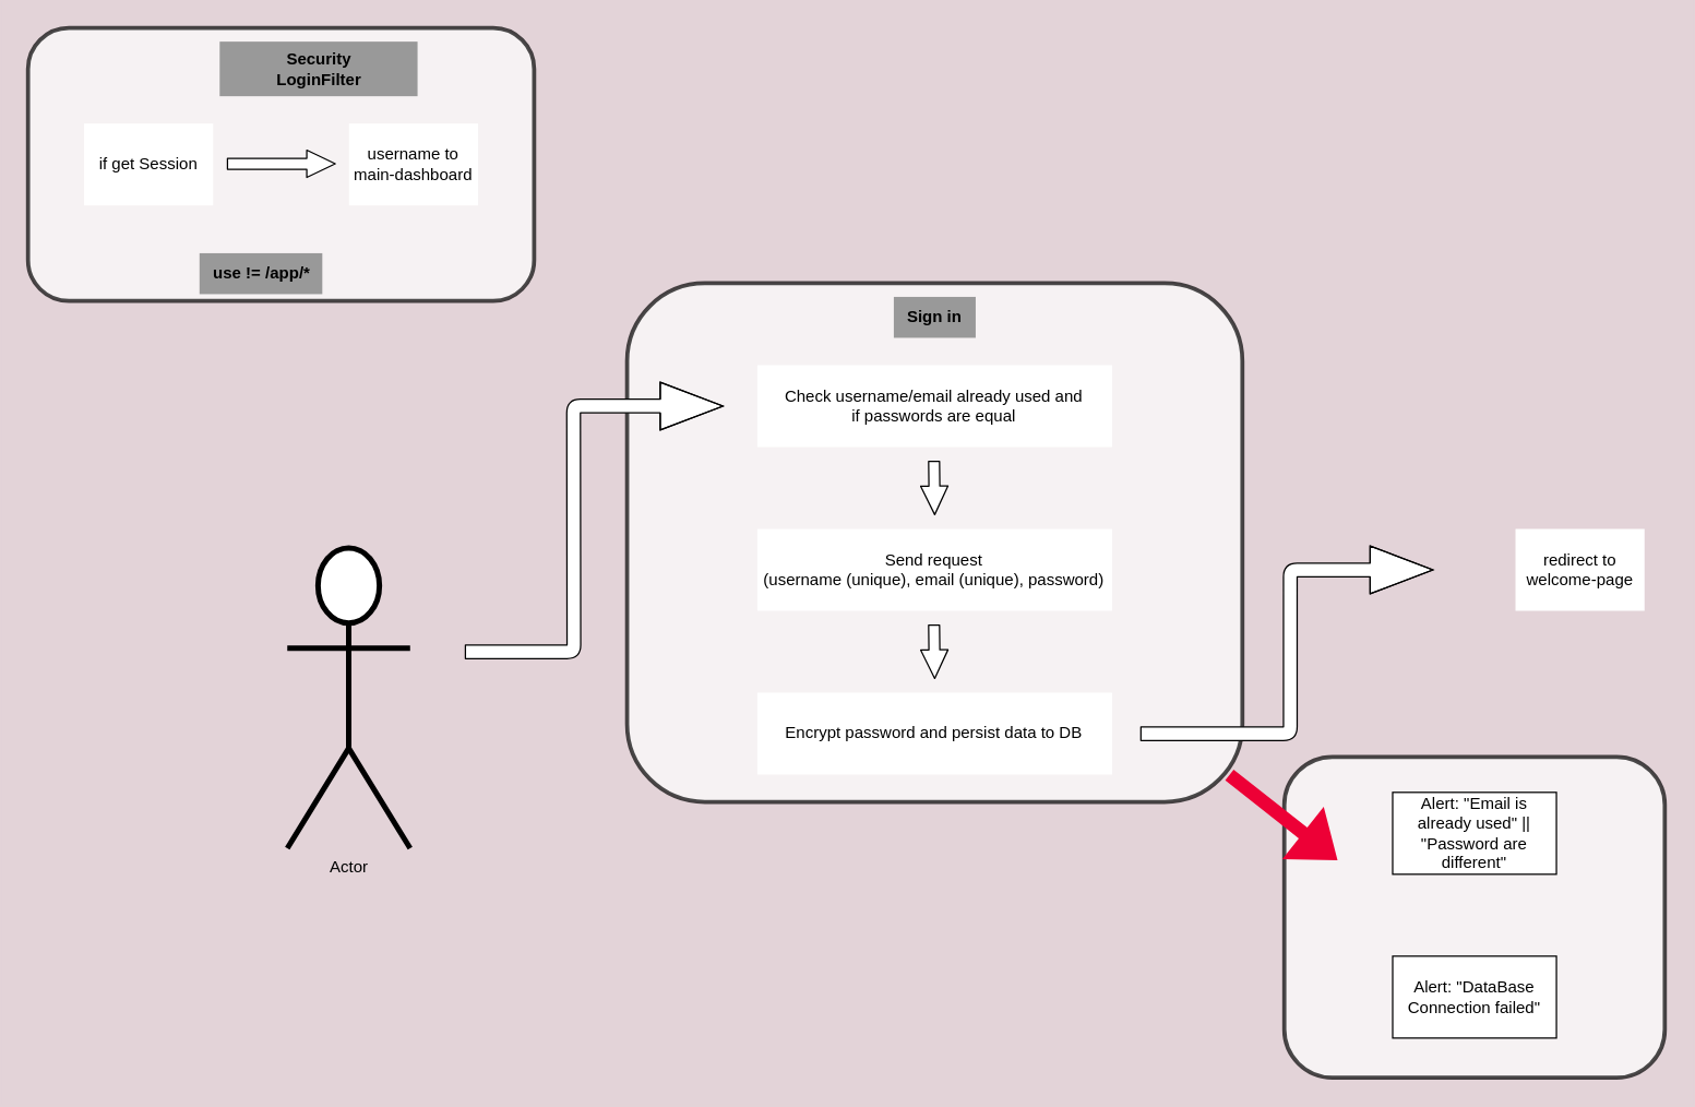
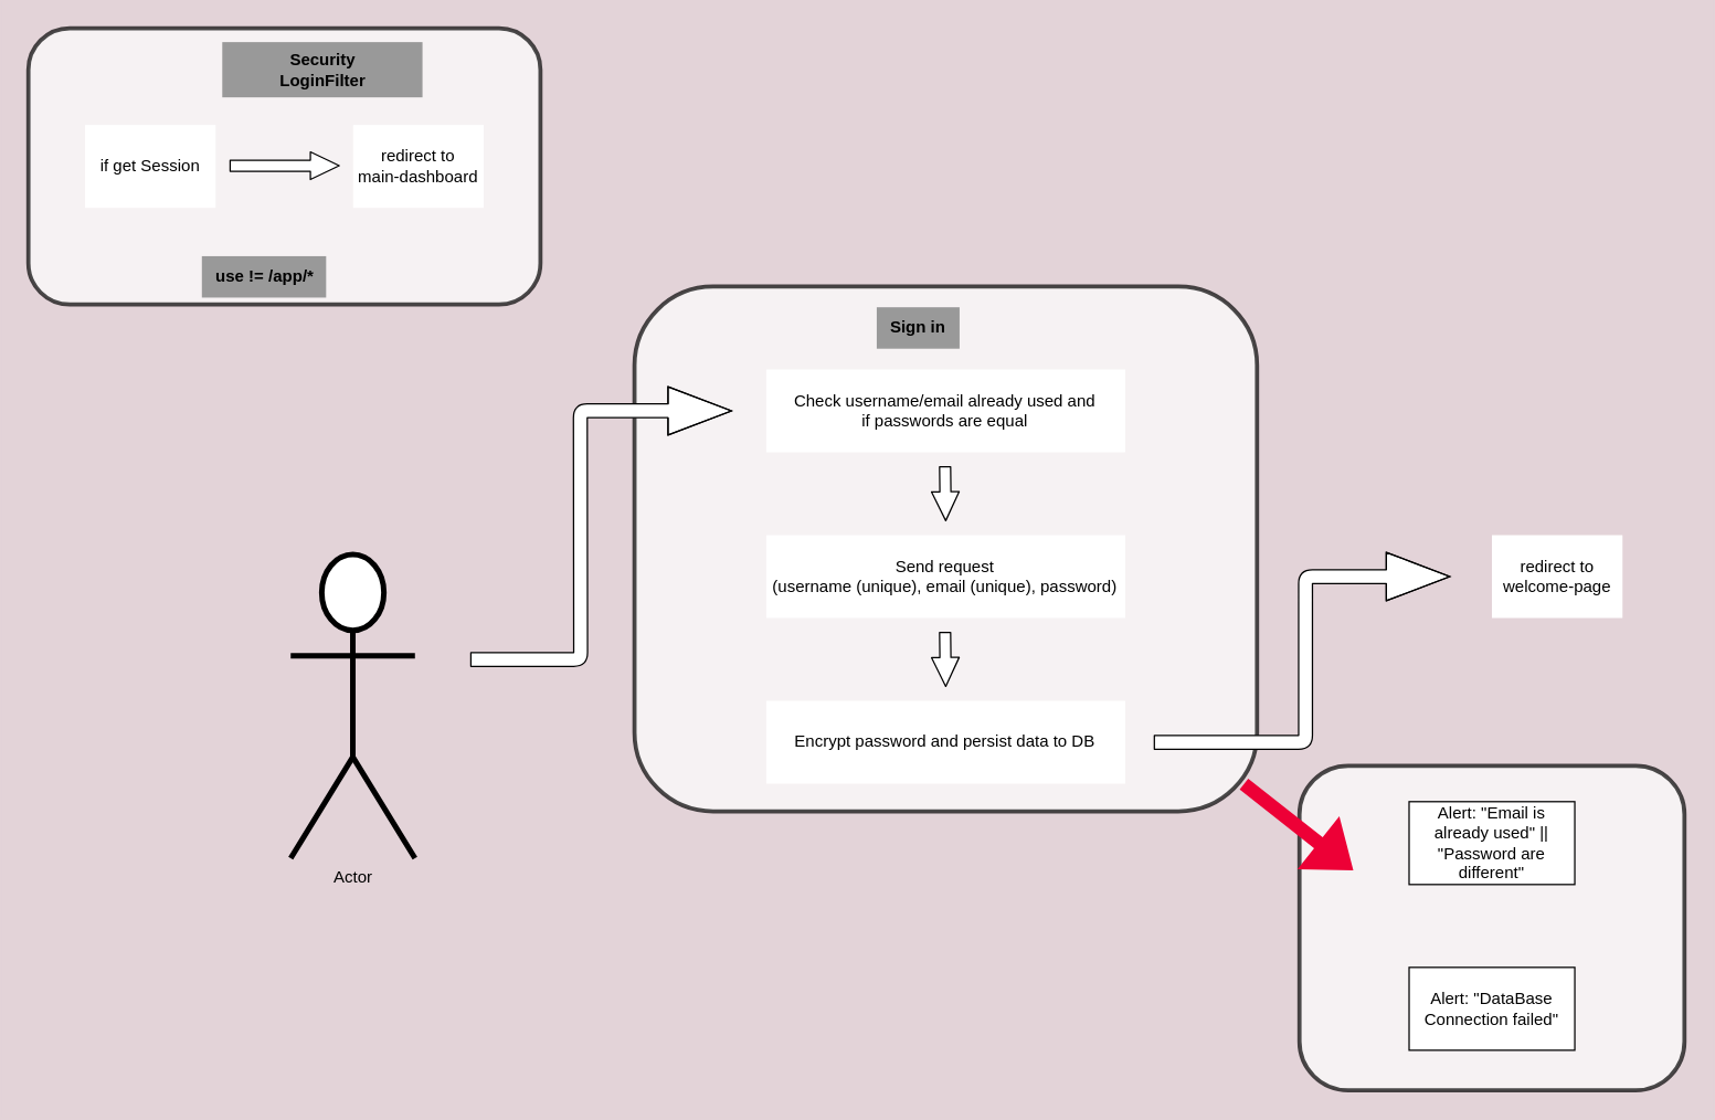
- <mxCell id="14" value="username to&lt;br&gt;main-dashboard" style="rounded=0;whiteSpace=wrap;html=1;strokeColor=none;strokeWidth=4;" parent="1" vertex="1"><mxGeometry x="255.21" y="90" width="94.56" height="60" as="geometry" /></mxCell>
+ <mxCell id="14" value="redirect to&lt;br&gt;main-dashboard" style="rounded=0;whiteSpace=wrap;html=1;strokeColor=none;strokeWidth=4;" parent="1" vertex="1"><mxGeometry x="255.21" y="90" width="94.56" height="60" as="geometry" /></mxCell>
- <mxCell id="9" value="&lt;b&gt;Sign in&lt;br&gt;&lt;/b&gt;" style="text;html=1;align=center;verticalAlign=middle;resizable=0;points=[];autosize=1;strokeColor=none;fillColor=#999999;fontColor=#000000;labelBackgroundColor=none;labelBorderColor=none;" parent="1" vertex="1"><mxGeometry x="654.43" y="217" width="60" height="30" as="geometry" /></mxCell>
+ <mxCell id="9" value="&lt;b&gt;Sign in&lt;br&gt;&lt;/b&gt;" style="text;html=1;align=center;verticalAlign=middle;resizable=0;points=[];autosize=1;strokeColor=none;fillColor=#999999;fontColor=#000000;labelBackgroundColor=none;labelBorderColor=none;" parent="1" vertex="1"><mxGeometry x="634.43" y="222" width="60" height="30" as="geometry" /></mxCell>
- <mxCell id="17" value="redirect to&lt;br&gt;welcome-page" style="rounded=0;whiteSpace=wrap;html=1;strokeColor=none;strokeWidth=4;" parent="1" vertex="1"><mxGeometry x="1110" y="387" width="94.56" height="60" as="geometry" /></mxCell>
+ <mxCell id="17" value="redirect to&lt;br&gt;welcome-page" style="rounded=0;whiteSpace=wrap;html=1;strokeColor=none;strokeWidth=4;" parent="1" vertex="1"><mxGeometry x="1080" y="387" width="94.56" height="60" as="geometry" /></mxCell>
